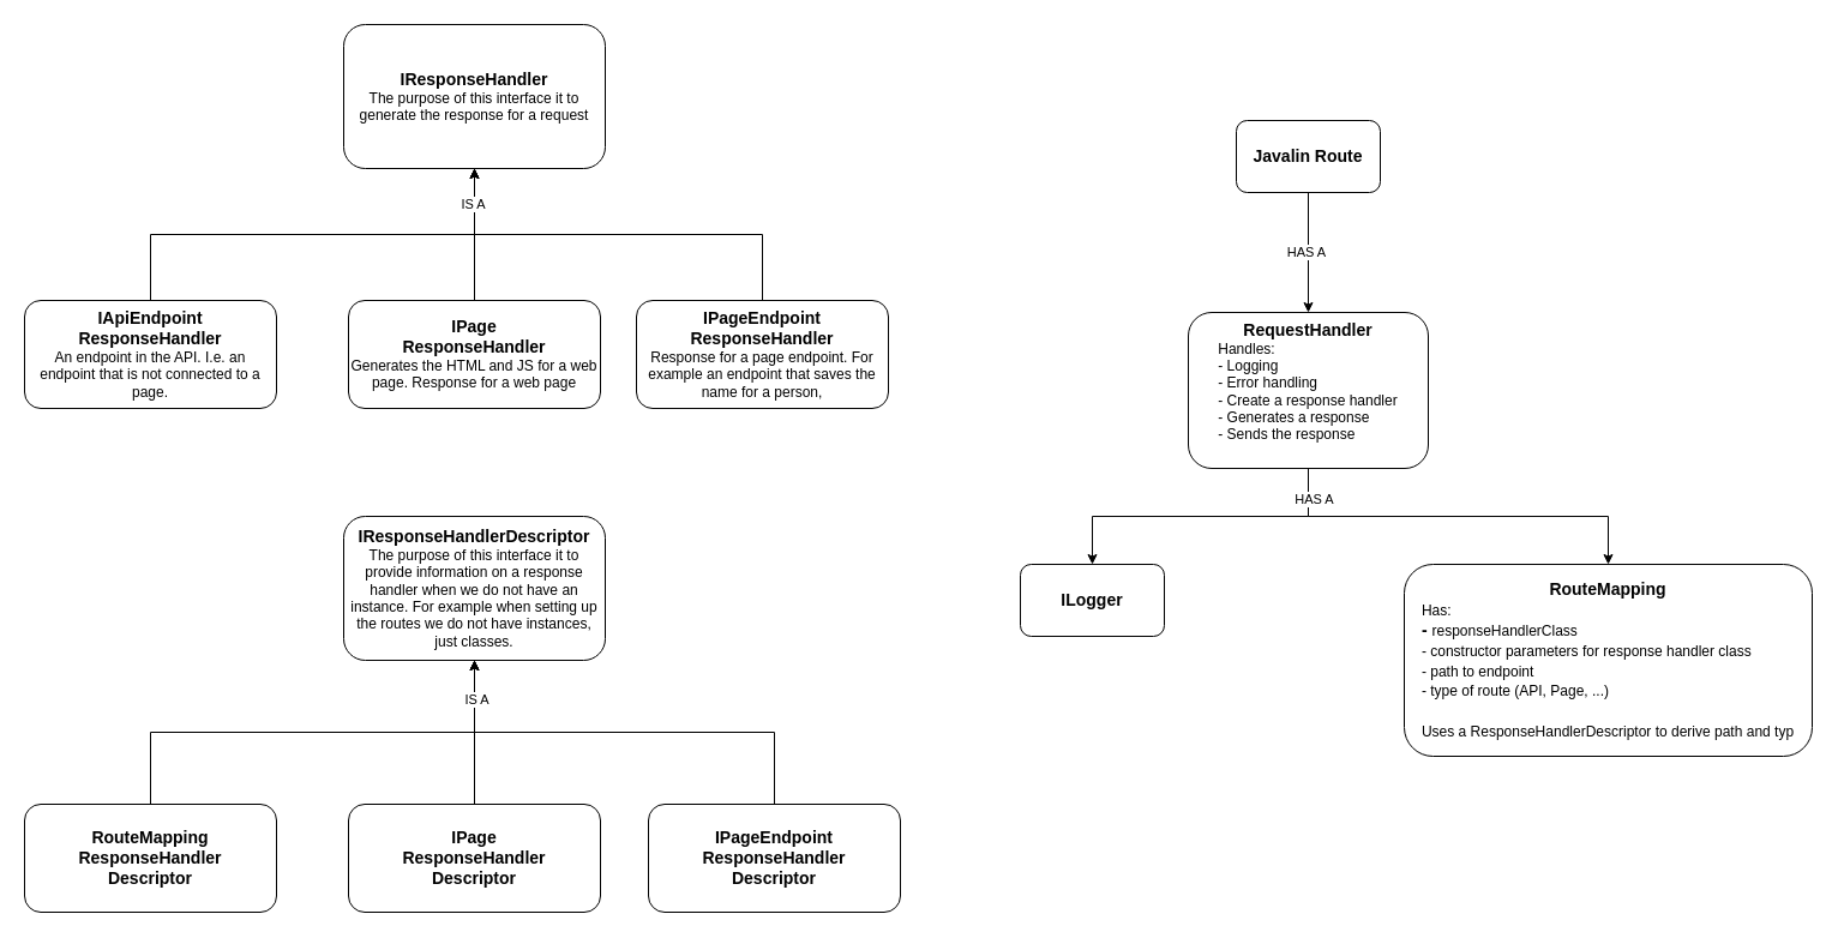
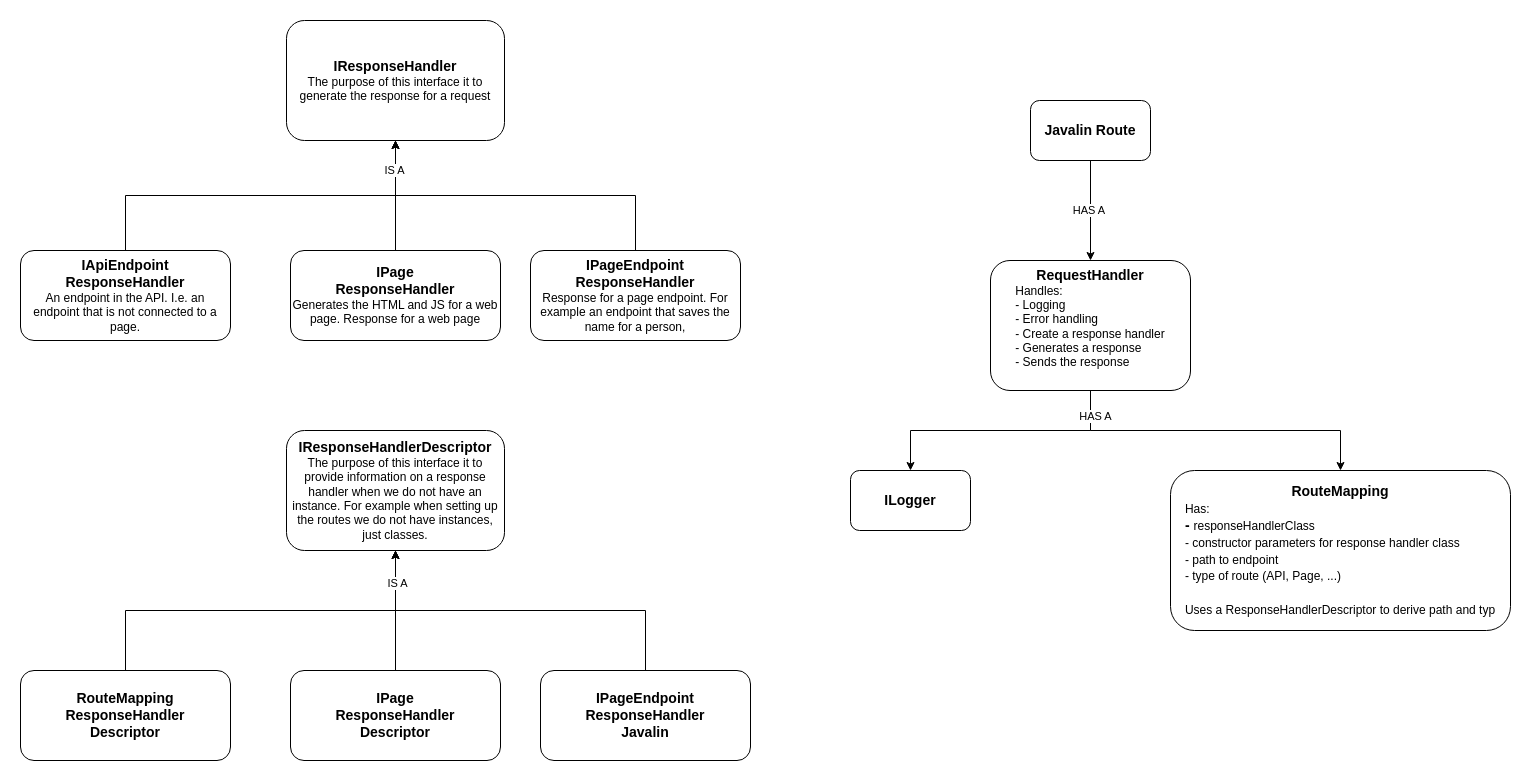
- <mxCell id="14" value="&lt;font style=&quot;font-size: 14px;&quot;&gt;&lt;b&gt;IPageEndpoint&lt;br&gt;ResponseHandler &lt;br&gt;Descriptor&lt;/b&gt;&lt;/font&gt;&lt;br&gt;" style="rounded=1;whiteSpace=wrap;html=1;" vertex="1" parent="1"><mxGeometry x="540" y="670" width="210" height="90" as="geometry" /></mxCell>
+ <mxCell id="14" value="&lt;font style=&quot;font-size: 14px;&quot;&gt;&lt;b&gt;IPageEndpoint&lt;br&gt;ResponseHandler &lt;br&gt;Javalin&lt;/b&gt;&lt;/font&gt;&lt;br&gt;" style="rounded=1;whiteSpace=wrap;html=1;" vertex="1" parent="1"><mxGeometry x="540" y="670" width="210" height="90" as="geometry" /></mxCell>
